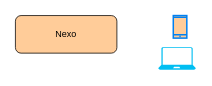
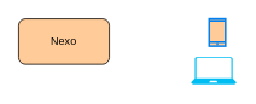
- <mxCell id="2" value="Nexo" style="rounded=1;whiteSpace=wrap;html=1;fillColor=#FFCC99;" vertex="1" parent="1"><mxGeometry x="20" y="20" width="135" height="50" as="geometry" /></mxCell>
+ <mxCell id="2" value="Nexo" style="rounded=1;whiteSpace=wrap;html=1;fillColor=#FFCC99;" vertex="1" parent="1"><mxGeometry x="20" y="20" width="100" height="50" as="geometry" /></mxCell>
